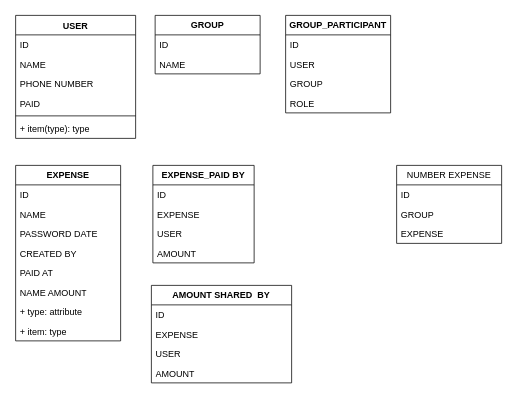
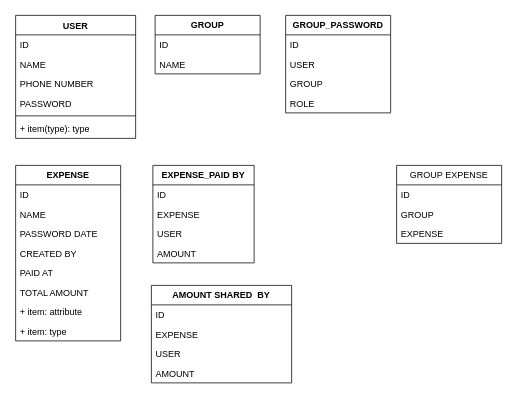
- <mxCell id="9" value="&lt;b&gt;GROUP_PARTICIPANT&lt;/b&gt;" style="swimlane;fontStyle=0;childLayout=stackLayout;horizontal=1;startSize=26;fillColor=none;horizontalStack=0;resizeParent=1;resizeParentMax=0;resizeLast=0;collapsible=1;marginBottom=0;whiteSpace=wrap;html=1;" vertex="1" parent="1"><mxGeometry x="380" y="20" width="140" height="130" as="geometry" /></mxCell>
+ <mxCell id="9" value="&lt;b&gt;GROUP_PASSWORD&lt;/b&gt;" style="swimlane;fontStyle=0;childLayout=stackLayout;horizontal=1;startSize=26;fillColor=none;horizontalStack=0;resizeParent=1;resizeParentMax=0;resizeLast=0;collapsible=1;marginBottom=0;whiteSpace=wrap;html=1;" vertex="1" parent="1"><mxGeometry x="380" y="20" width="140" height="130" as="geometry" /></mxCell>
- <mxCell id="6" value="PAID" style="text;strokeColor=none;fillColor=none;align=left;verticalAlign=top;spacingLeft=4;spacingRight=4;overflow=hidden;rotatable=0;points=[[0,0.5],[1,0.5]];portConstraint=eastwest;whiteSpace=wrap;html=1;" vertex="1" parent="2"><mxGeometry y="104" width="160" height="26" as="geometry" /></mxCell>
+ <mxCell id="6" value="PASSWORD" style="text;strokeColor=none;fillColor=none;align=left;verticalAlign=top;spacingLeft=4;spacingRight=4;overflow=hidden;rotatable=0;points=[[0,0.5],[1,0.5]];portConstraint=eastwest;whiteSpace=wrap;html=1;" vertex="1" parent="2"><mxGeometry y="104" width="160" height="26" as="geometry" /></mxCell>
- <mxCell id="31" value="NUMBER EXPENSE" style="swimlane;fontStyle=0;childLayout=stackLayout;horizontal=1;startSize=26;fillColor=none;horizontalStack=0;resizeParent=1;resizeParentMax=0;resizeLast=0;collapsible=1;marginBottom=0;whiteSpace=wrap;html=1;" vertex="1" parent="1"><mxGeometry x="528" y="220" width="140" height="104" as="geometry" /></mxCell>
+ <mxCell id="31" value="GROUP EXPENSE" style="swimlane;fontStyle=0;childLayout=stackLayout;horizontal=1;startSize=26;fillColor=none;horizontalStack=0;resizeParent=1;resizeParentMax=0;resizeLast=0;collapsible=1;marginBottom=0;whiteSpace=wrap;html=1;" vertex="1" parent="1"><mxGeometry x="528" y="220" width="140" height="104" as="geometry" /></mxCell>
- <mxCell id="23" value="NAME AMOUNT" style="text;strokeColor=none;fillColor=none;align=left;verticalAlign=top;spacingLeft=4;spacingRight=4;overflow=hidden;rotatable=0;points=[[0,0.5],[1,0.5]];portConstraint=eastwest;whiteSpace=wrap;html=1;" vertex="1" parent="17"><mxGeometry y="156" width="140" height="26" as="geometry" /></mxCell>
+ <mxCell id="23" value="TOTAL AMOUNT" style="text;strokeColor=none;fillColor=none;align=left;verticalAlign=top;spacingLeft=4;spacingRight=4;overflow=hidden;rotatable=0;points=[[0,0.5],[1,0.5]];portConstraint=eastwest;whiteSpace=wrap;html=1;" vertex="1" parent="17"><mxGeometry y="156" width="140" height="26" as="geometry" /></mxCell>
- <mxCell id="24" value="+ type: attribute" style="text;strokeColor=none;fillColor=none;align=left;verticalAlign=top;spacingLeft=4;spacingRight=4;overflow=hidden;rotatable=0;points=[[0,0.5],[1,0.5]];portConstraint=eastwest;whiteSpace=wrap;html=1;" vertex="1" parent="17"><mxGeometry y="182" width="140" height="26" as="geometry" /></mxCell>
+ <mxCell id="24" value="+ item: attribute" style="text;strokeColor=none;fillColor=none;align=left;verticalAlign=top;spacingLeft=4;spacingRight=4;overflow=hidden;rotatable=0;points=[[0,0.5],[1,0.5]];portConstraint=eastwest;whiteSpace=wrap;html=1;" vertex="1" parent="17"><mxGeometry y="182" width="140" height="26" as="geometry" /></mxCell>
